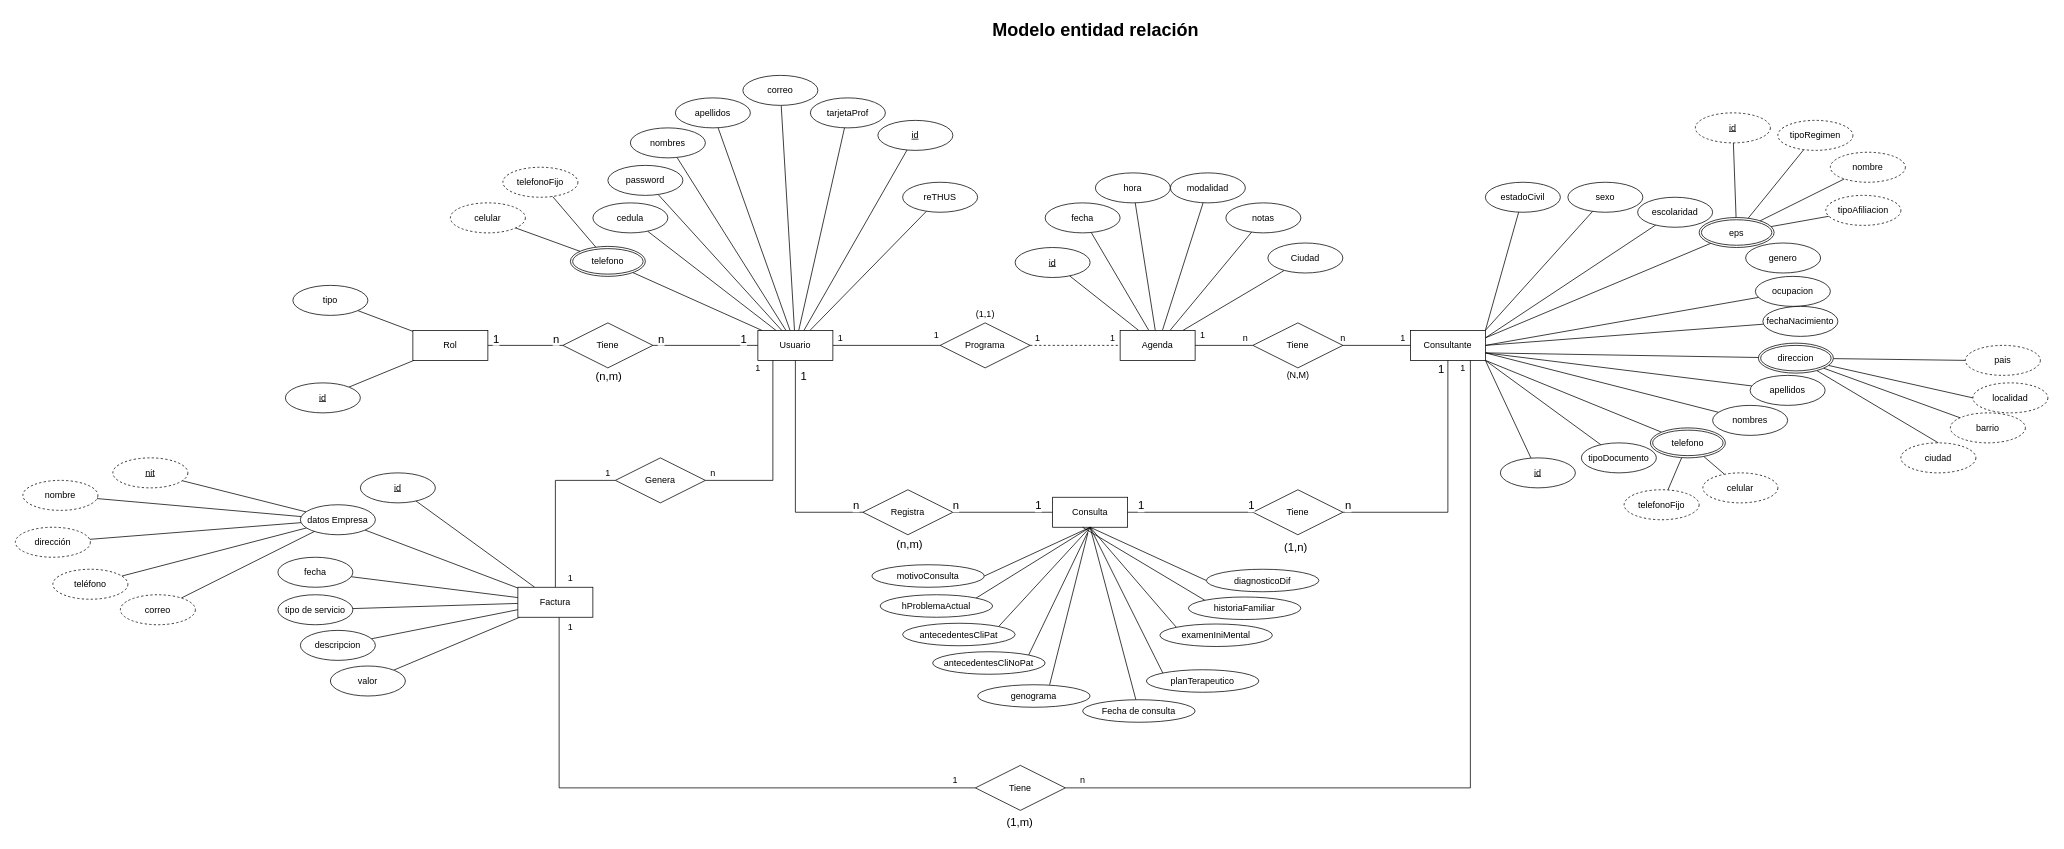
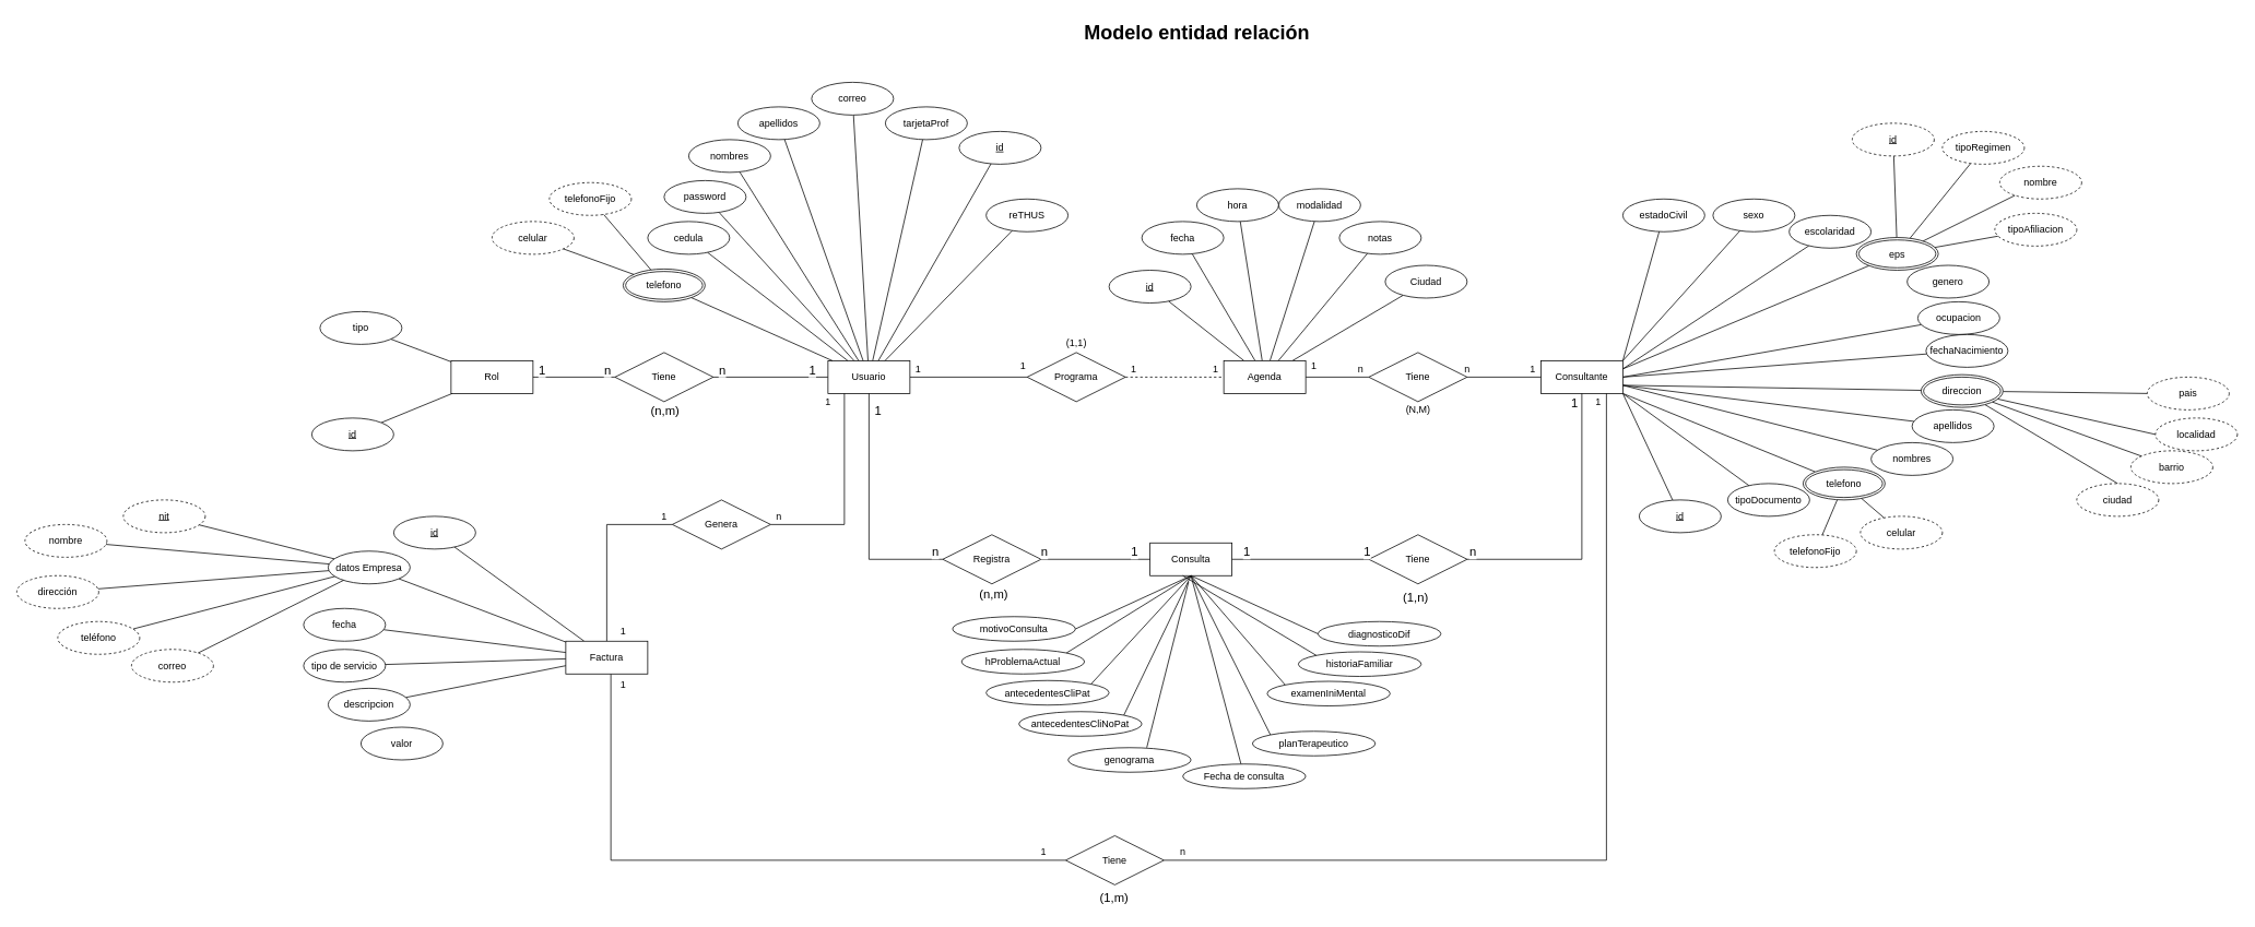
- <mxCell id="156" style="edgeStyle=none;rounded=0;orthogonalLoop=1;jettySize=auto;html=1;startArrow=none;startFill=0;endArrow=none;endFill=0;" parent="1" source="159" target="162" edge="1"><mxGeometry relative="1" as="geometry" /></mxCell>
